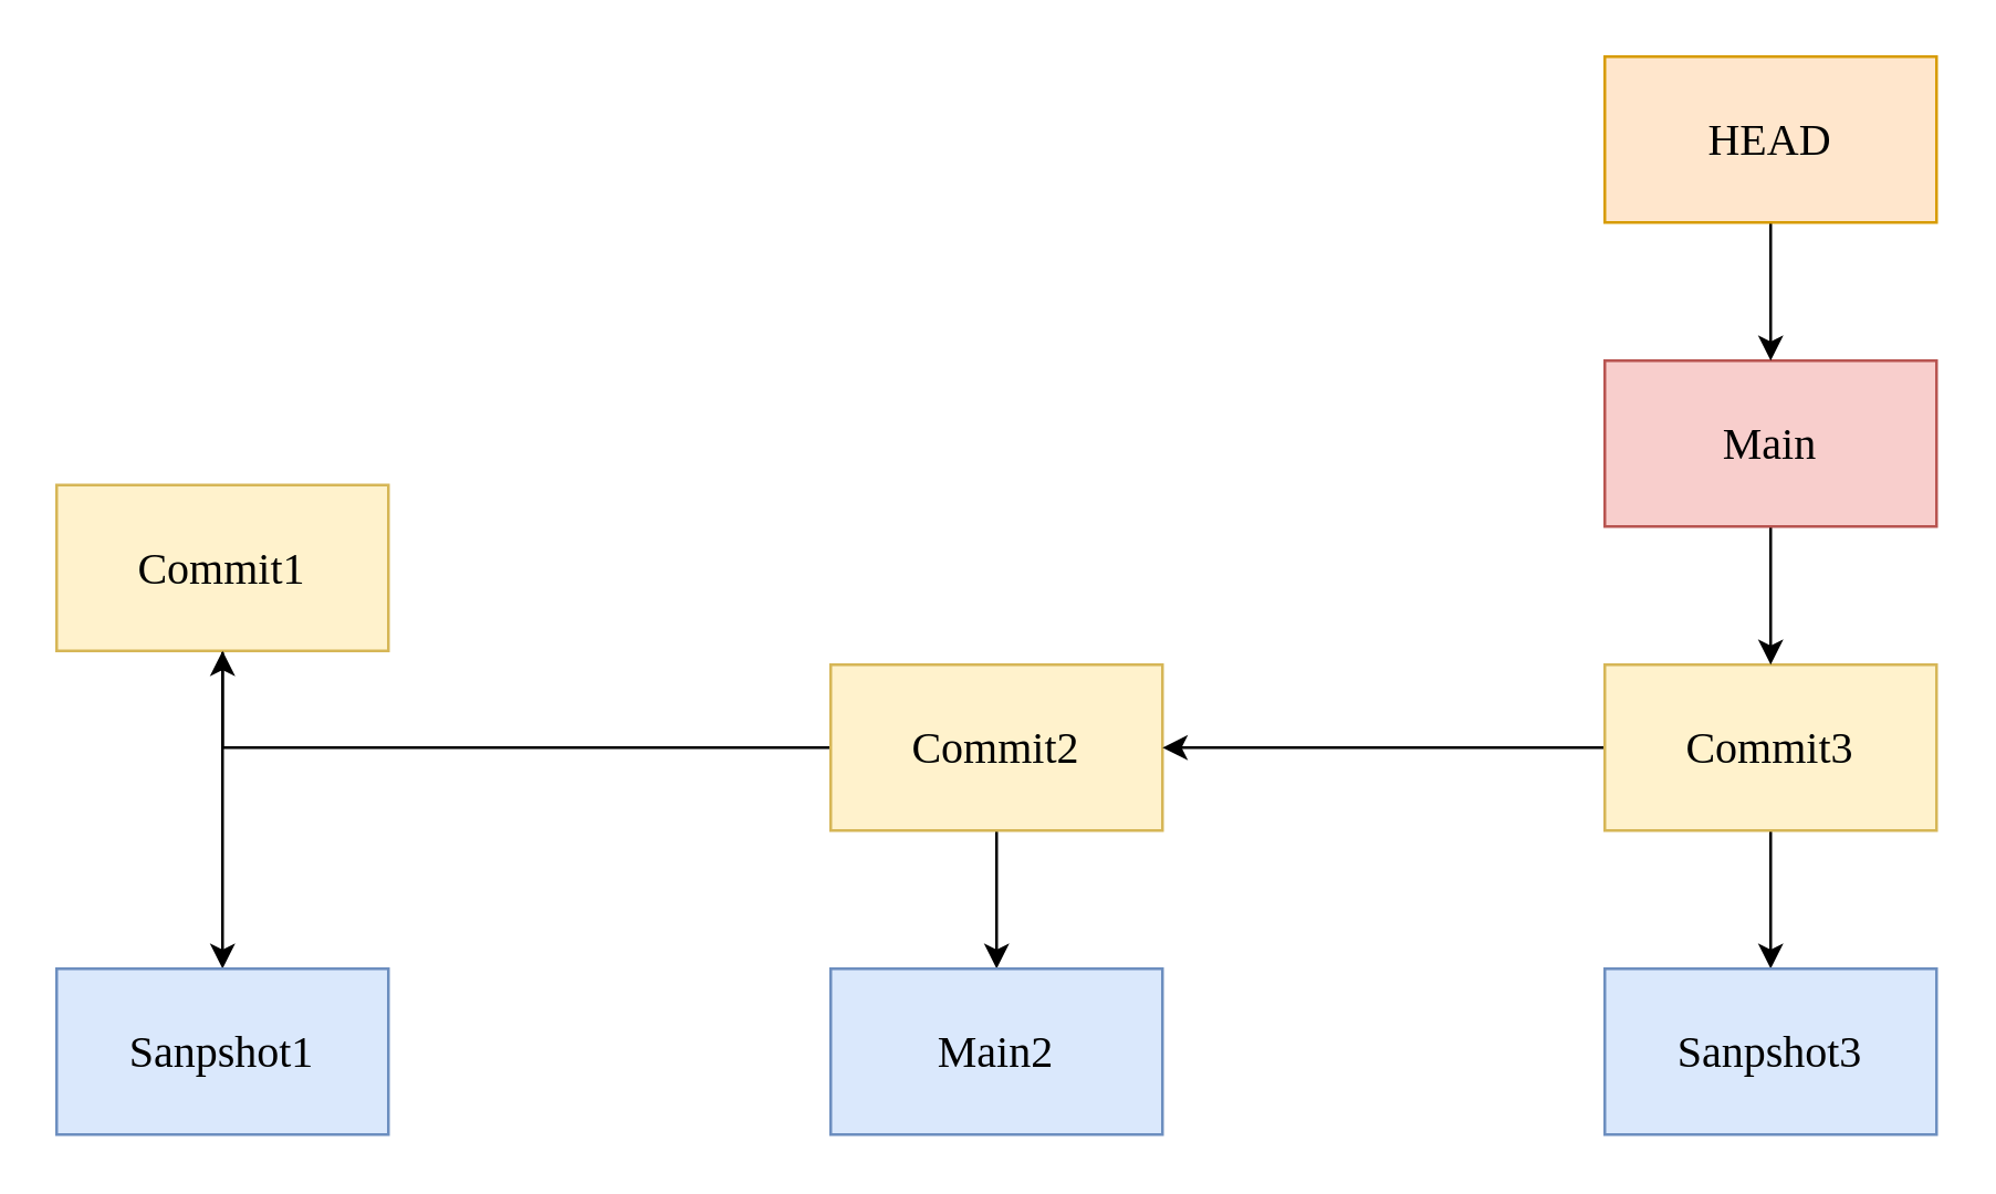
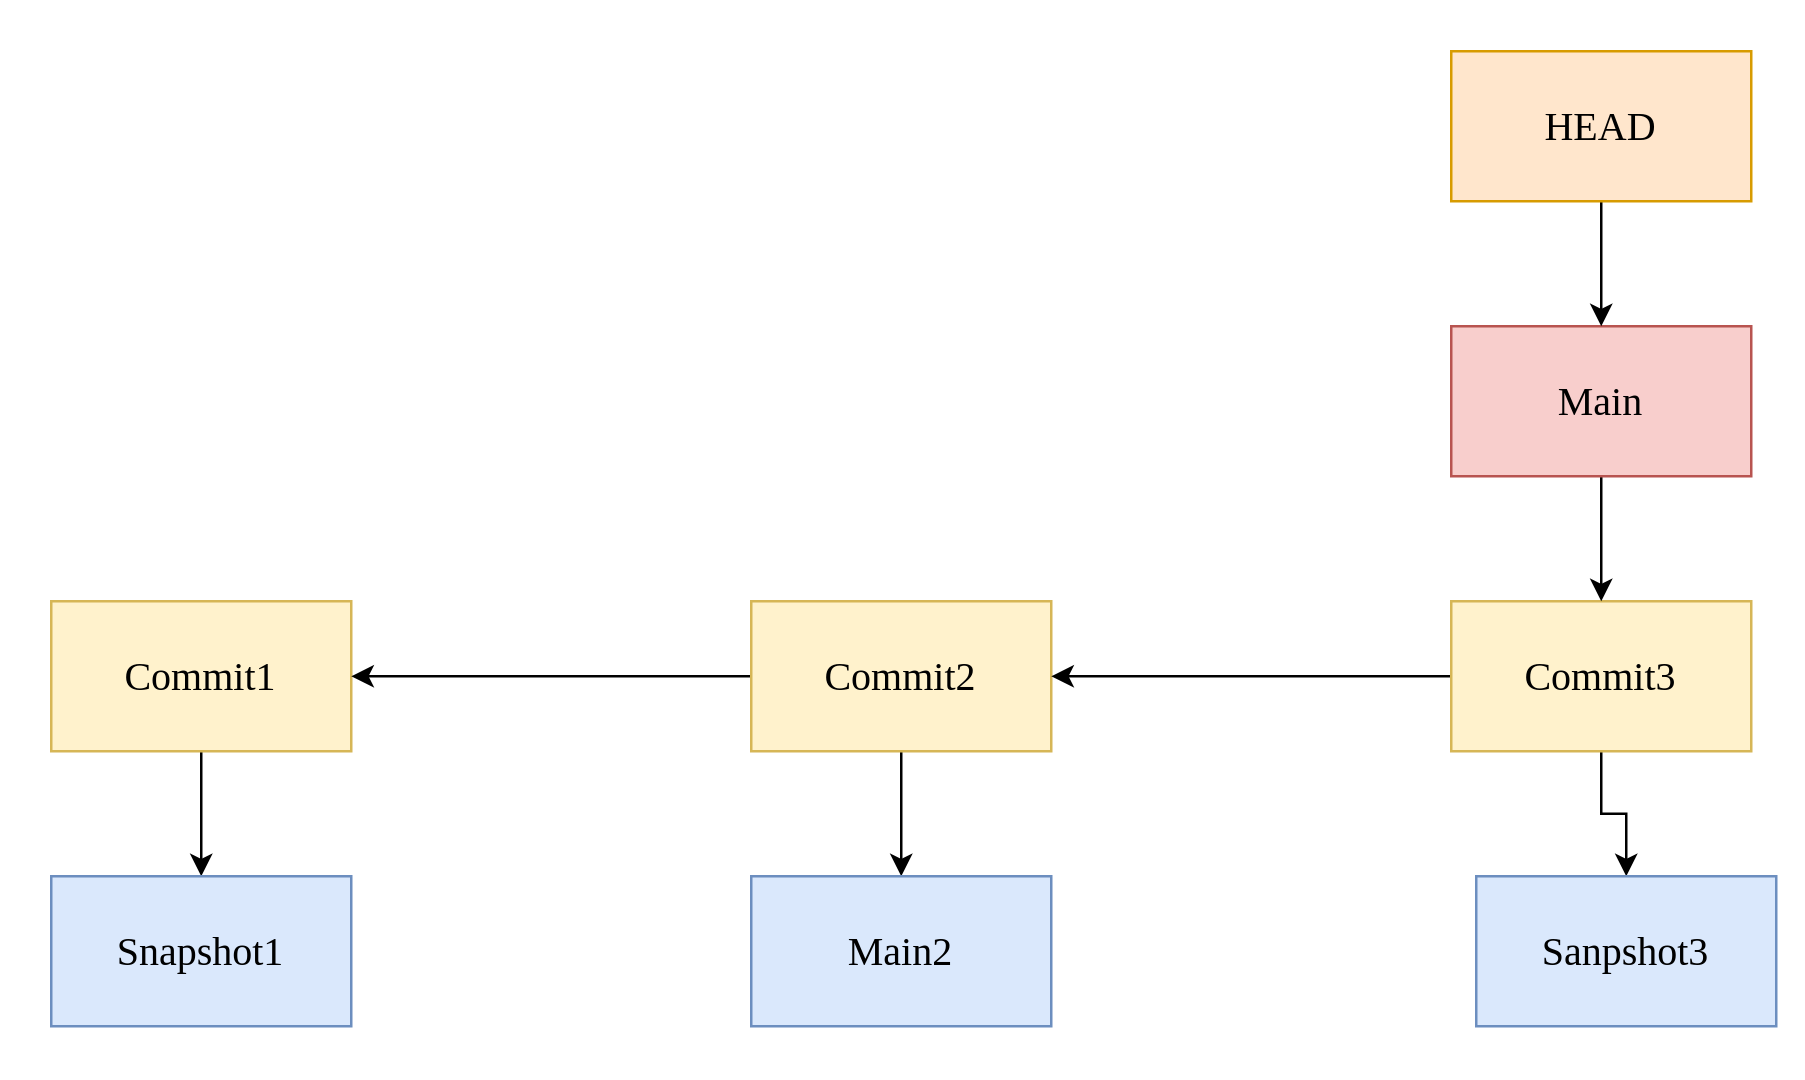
- <mxCell id="3" value="Commit1" style="rounded=0;whiteSpace=wrap;html=1;fillColor=#fff2cc;strokeColor=#d6b656;fontSize=16;fontFamily=Comic Sans MS;" vertex="1" parent="1"><mxGeometry x="20" y="175" width="120" height="60" as="geometry" /></mxCell>
+ <mxCell id="3" value="Commit1" style="rounded=0;whiteSpace=wrap;html=1;fillColor=#fff2cc;strokeColor=#d6b656;fontSize=16;fontFamily=Comic Sans MS;" vertex="1" parent="1"><mxGeometry x="20" y="240" width="120" height="60" as="geometry" /></mxCell>
- <mxCell id="14" value="Sanpshot1" style="rounded=0;whiteSpace=wrap;html=1;fillColor=#dae8fc;strokeColor=#6c8ebf;fontSize=16;fontFamily=Comic Sans MS;" vertex="1" parent="1"><mxGeometry x="20" y="350" width="120" height="60" as="geometry" /></mxCell>
+ <mxCell id="14" value="Snapshot1" style="rounded=0;whiteSpace=wrap;html=1;fillColor=#dae8fc;strokeColor=#6c8ebf;fontSize=16;fontFamily=Comic Sans MS;" vertex="1" parent="1"><mxGeometry x="20" y="350" width="120" height="60" as="geometry" /></mxCell>
- <mxCell id="16" value="Sanpshot3" style="rounded=0;whiteSpace=wrap;html=1;fillColor=#dae8fc;strokeColor=#6c8ebf;fontSize=16;fontFamily=Comic Sans MS;" vertex="1" parent="1"><mxGeometry x="580" y="350" width="120" height="60" as="geometry" /></mxCell>
+ <mxCell id="16" value="Sanpshot3" style="rounded=0;whiteSpace=wrap;html=1;fillColor=#dae8fc;strokeColor=#6c8ebf;fontSize=16;fontFamily=Comic Sans MS;" vertex="1" parent="1"><mxGeometry x="590" y="350" width="120" height="60" as="geometry" /></mxCell>
